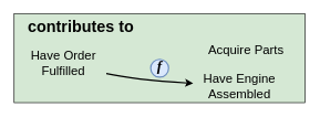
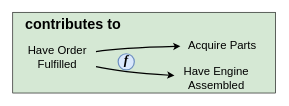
+ <mxCell id="5" value="" style="endArrow=classic;html=1;strokeWidth=2;curved=1;fontStyle=0;fontSize=11;" parent="1" source="3" target="4" edge="1"><mxGeometry width="50" height="50" relative="1" as="geometry"><mxPoint x="227" y="100.42" as="sourcePoint" /><mxPoint x="199" y="129.42" as="targetPoint" /><Array as="points"><mxPoint x="199" y="79.26" /></Array></mxGeometry></mxCell>
- <mxCell id="8" value="&lt;font face=&quot;Times New Roman&quot; style=&quot;font-size: 22px;&quot;&gt;&lt;i style=&quot;font-size: 22px;&quot;&gt;f&lt;/i&gt;&lt;/font&gt;" style="ellipse;whiteSpace=wrap;html=1;aspect=fixed;strokeWidth=2;fontSize=22;fillColor=#dae8fc;strokeColor=#6c8ebf;verticalAlign=middle;spacingBottom=5;fontStyle=1" parent="1" vertex="1"><mxGeometry x="226" y="89.26" width="27" height="27" as="geometry" /></mxCell>
+ <mxCell id="8" value="&lt;font face=&quot;Times New Roman&quot; style=&quot;font-size: 22px;&quot;&gt;&lt;i style=&quot;font-size: 22px;&quot;&gt;f&lt;/i&gt;&lt;/font&gt;" style="ellipse;whiteSpace=wrap;html=1;aspect=fixed;strokeWidth=2;fontSize=22;fillColor=#dae8fc;strokeColor=#6c8ebf;verticalAlign=middle;spacingBottom=5;fontStyle=1" parent="1" vertex="1"><mxGeometry x="196" y="89.26" width="27" height="27" as="geometry" /></mxCell>
